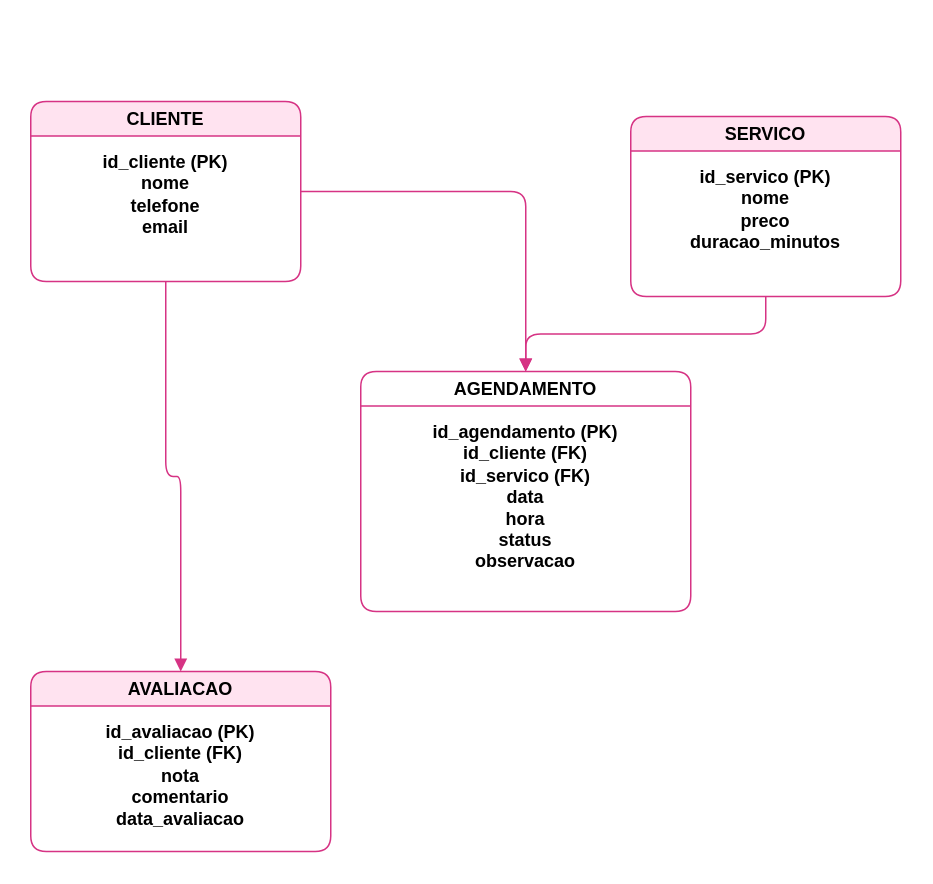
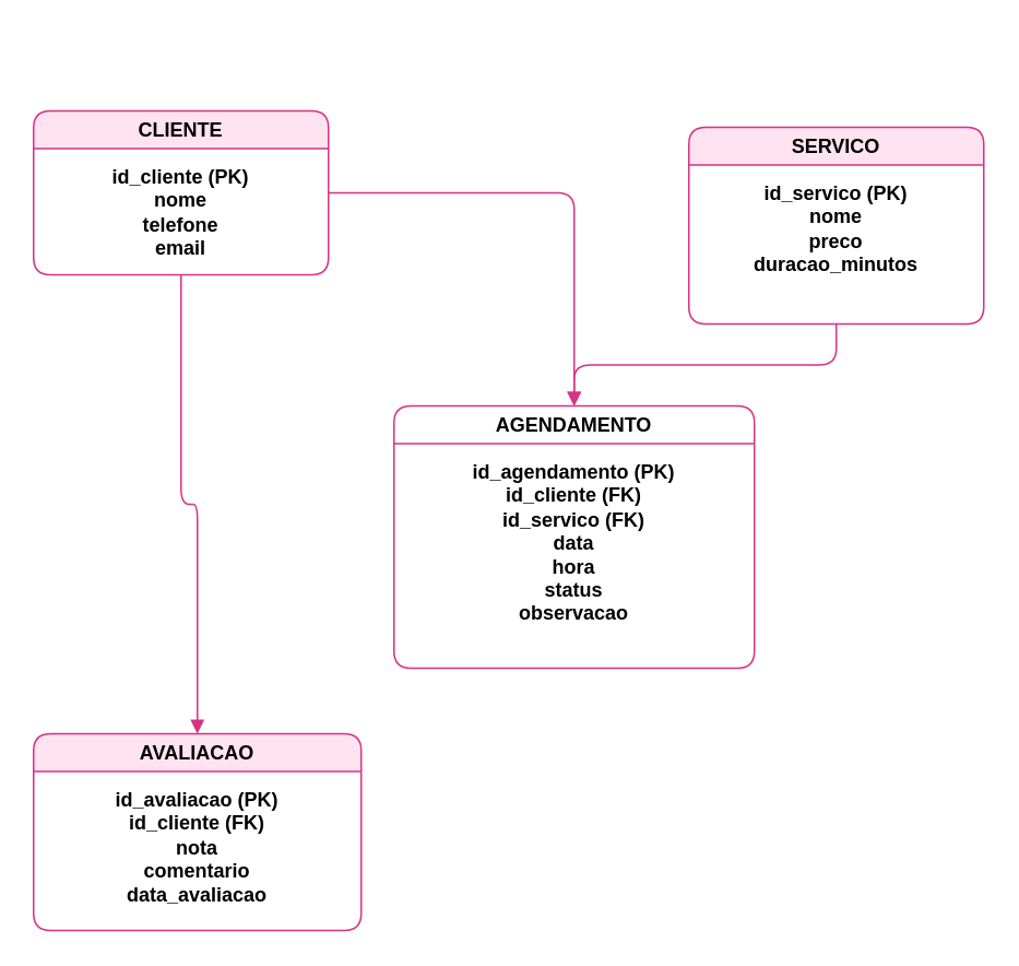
- <mxCell id="2" value="&lt;div&gt;&lt;font style=&quot;color: light-dark(rgb(0, 0, 0), rgb(0, 0, 0));&quot;&gt;&lt;br&gt;&lt;/font&gt;&lt;/div&gt;&lt;font style=&quot;color: light-dark(rgb(0, 0, 0), rgb(0, 0, 0));&quot;&gt;&lt;div&gt;&lt;font style=&quot;color: light-dark(rgb(0, 0, 0), rgb(0, 0, 0));&quot;&gt;&lt;br&gt;&lt;/font&gt;&lt;/div&gt;&lt;div&gt;&lt;font style=&quot;color: light-dark(rgb(0, 0, 0), rgb(0, 0, 0));&quot;&gt;&lt;br&gt;&lt;/font&gt;&lt;/div&gt;&lt;div&gt;&lt;font style=&quot;color: light-dark(rgb(0, 0, 0), rgb(0, 0, 0));&quot;&gt;&lt;br&gt;&lt;/font&gt;&lt;/div&gt;&lt;div&gt;&lt;font style=&quot;color: light-dark(rgb(0, 0, 0), rgb(0, 0, 0));&quot;&gt;&lt;br&gt;&lt;/font&gt;&lt;/div&gt;CLIENTE&lt;/font&gt;&lt;div&gt;&lt;font color=&quot;#000000&quot;&gt;&lt;br&gt;&lt;/font&gt;id_cliente (PK)&lt;br&gt;nome&lt;br&gt;telefone&lt;br&gt;email&lt;/div&gt;" style="swimlane;rounded=1;whiteSpace=wrap;html=1;fillColor=#ffe3f0;strokeColor=#d63384;" parent="1" vertex="1"><mxGeometry x="20" y="20" width="180" height="120" as="geometry" /></mxCell>
+ <mxCell id="2" value="&lt;div&gt;&lt;font style=&quot;color: light-dark(rgb(0, 0, 0), rgb(0, 0, 0));&quot;&gt;&lt;br&gt;&lt;/font&gt;&lt;/div&gt;&lt;font style=&quot;color: light-dark(rgb(0, 0, 0), rgb(0, 0, 0));&quot;&gt;&lt;div&gt;&lt;font style=&quot;color: light-dark(rgb(0, 0, 0), rgb(0, 0, 0));&quot;&gt;&lt;br&gt;&lt;/font&gt;&lt;/div&gt;&lt;div&gt;&lt;font style=&quot;color: light-dark(rgb(0, 0, 0), rgb(0, 0, 0));&quot;&gt;&lt;br&gt;&lt;/font&gt;&lt;/div&gt;&lt;div&gt;&lt;font style=&quot;color: light-dark(rgb(0, 0, 0), rgb(0, 0, 0));&quot;&gt;&lt;br&gt;&lt;/font&gt;&lt;/div&gt;&lt;div&gt;&lt;font style=&quot;color: light-dark(rgb(0, 0, 0), rgb(0, 0, 0));&quot;&gt;&lt;br&gt;&lt;/font&gt;&lt;/div&gt;CLIENTE&lt;/font&gt;&lt;div&gt;&lt;font color=&quot;#000000&quot;&gt;&lt;br&gt;&lt;/font&gt;id_cliente (PK)&lt;br&gt;nome&lt;br&gt;telefone&lt;br&gt;email&lt;/div&gt;" style="swimlane;rounded=1;whiteSpace=wrap;html=1;fillColor=#ffe3f0;strokeColor=#d63384;" parent="1" vertex="1"><mxGeometry x="20" y="20" width="180" height="100" as="geometry" /></mxCell>
